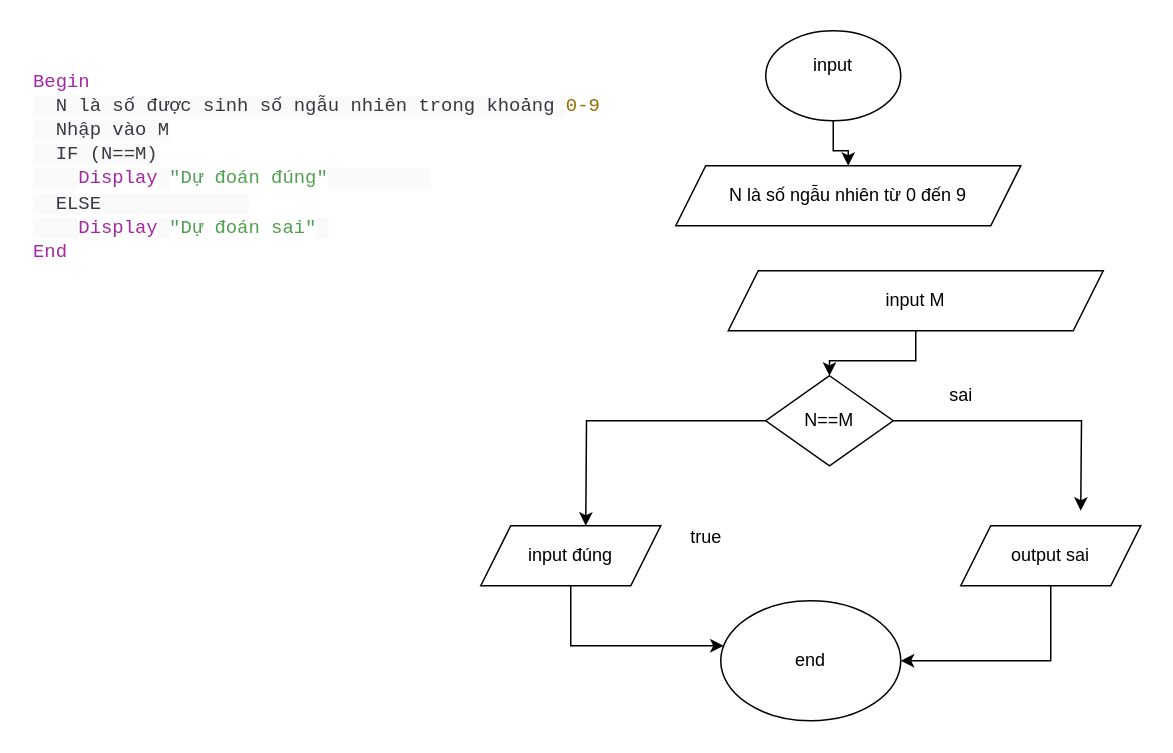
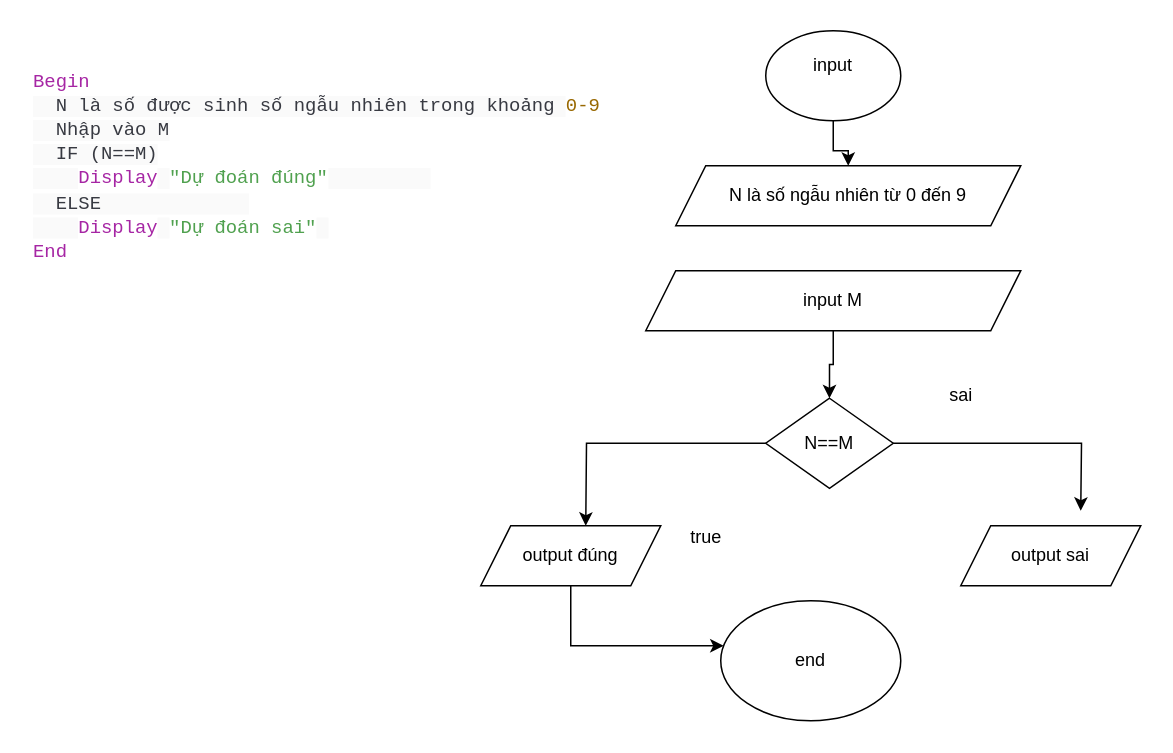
- <mxCell id="7" value="input M" style="shape=parallelogram;perimeter=parallelogramPerimeter;whiteSpace=wrap;html=1;fixedSize=1;" vertex="1" parent="1"><mxGeometry x="485" y="180" width="250" height="40" as="geometry" /></mxCell>
+ <mxCell id="7" value="input M" style="shape=parallelogram;perimeter=parallelogramPerimeter;whiteSpace=wrap;html=1;fixedSize=1;" vertex="1" parent="1"><mxGeometry x="430" y="180" width="250" height="40" as="geometry" /></mxCell>
- <mxCell id="10" value="N==M" style="rhombus;whiteSpace=wrap;html=1;" vertex="1" parent="1"><mxGeometry x="510" y="250" width="85" height="60" as="geometry" /></mxCell>
+ <mxCell id="10" value="N==M" style="rhombus;whiteSpace=wrap;html=1;" vertex="1" parent="1"><mxGeometry x="510" y="265" width="85" height="60" as="geometry" /></mxCell>
- <mxCell id="12" value="input đúng" style="shape=parallelogram;perimeter=parallelogramPerimeter;whiteSpace=wrap;html=1;fixedSize=1;" vertex="1" parent="1"><mxGeometry x="320" y="350" width="120" height="40" as="geometry" /></mxCell>
+ <mxCell id="12" value="output đúng" style="shape=parallelogram;perimeter=parallelogramPerimeter;whiteSpace=wrap;html=1;fixedSize=1;" vertex="1" parent="1"><mxGeometry x="320" y="350" width="120" height="40" as="geometry" /></mxCell>
- <mxCell id="13" style="edgeStyle=orthogonalEdgeStyle;rounded=0;orthogonalLoop=1;jettySize=auto;html=1;entryX=1;entryY=0.5;entryDx=0;entryDy=0;" edge="1" parent="1" source="14" target="15"><mxGeometry relative="1" as="geometry"><Array as="points"><mxPoint x="700" y="440" /></Array></mxGeometry></mxCell>
